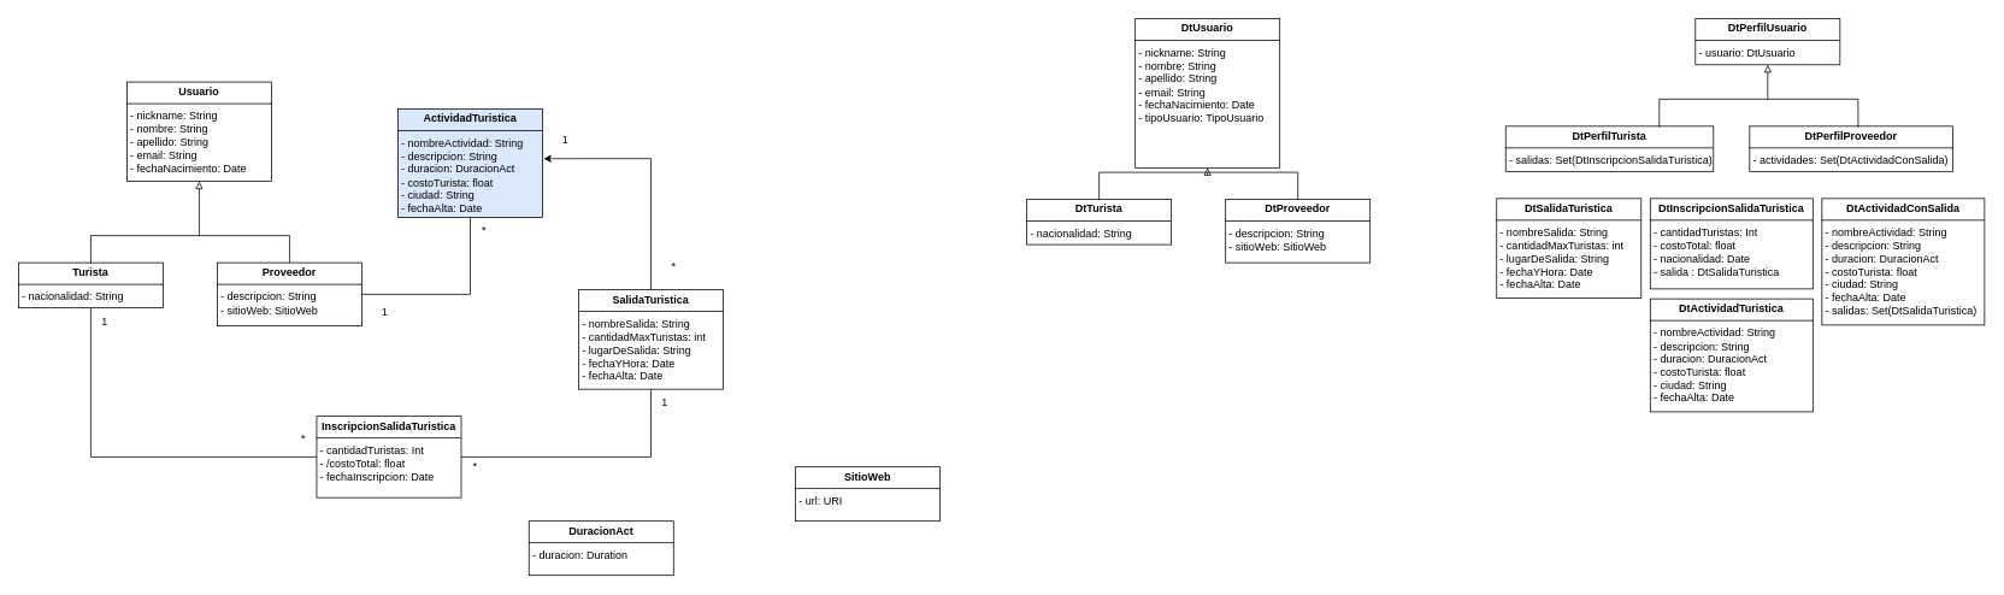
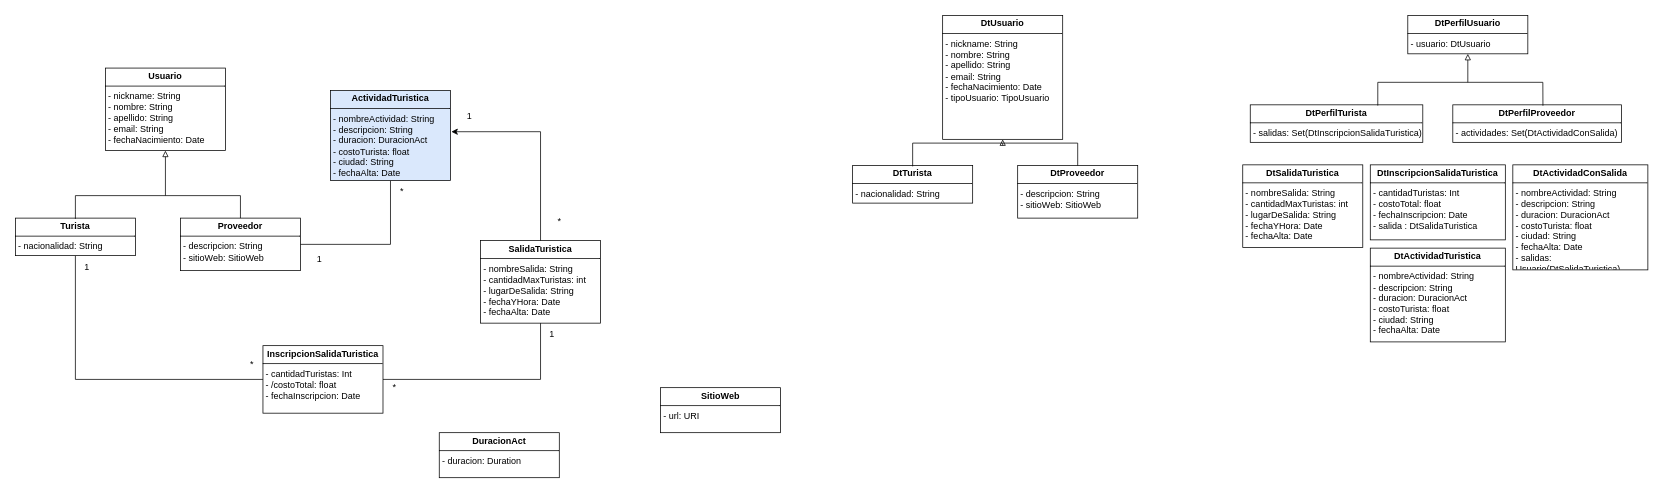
- <mxCell id="34" value="&lt;p style=&quot;margin:0px;margin-top:4px;text-align:center;&quot;&gt;&lt;b&gt;DtInscripcionSalidaTuristica&lt;/b&gt;&lt;/p&gt;&lt;hr size=&quot;1&quot; style=&quot;border-style:solid;&quot;&gt;&lt;p style=&quot;margin: 0px 0px 0px 4px;&quot;&gt;- cantidadTuristas: Int&lt;/p&gt;&lt;p style=&quot;margin: 0px 0px 0px 4px;&quot;&gt;- costoTotal: float&lt;/p&gt;&lt;p style=&quot;margin: 0px 0px 0px 4px;&quot;&gt;- nacionalidad: Date&lt;/p&gt;&lt;p style=&quot;margin: 0px 0px 0px 4px;&quot;&gt;- salida : DtSalidaTuristica&lt;/p&gt;" style="verticalAlign=top;align=left;overflow=fill;html=1;whiteSpace=wrap;" vertex="1" parent="1"><mxGeometry x="1826" y="219" width="180" height="100" as="geometry" /></mxCell>
+ <mxCell id="34" value="&lt;p style=&quot;margin:0px;margin-top:4px;text-align:center;&quot;&gt;&lt;b&gt;DtInscripcionSalidaTuristica&lt;/b&gt;&lt;/p&gt;&lt;hr size=&quot;1&quot; style=&quot;border-style:solid;&quot;&gt;&lt;p style=&quot;margin: 0px 0px 0px 4px;&quot;&gt;- cantidadTuristas: Int&lt;/p&gt;&lt;p style=&quot;margin: 0px 0px 0px 4px;&quot;&gt;- costoTotal: float&lt;/p&gt;&lt;p style=&quot;margin: 0px 0px 0px 4px;&quot;&gt;- fechaInscripcion: Date&lt;/p&gt;&lt;p style=&quot;margin: 0px 0px 0px 4px;&quot;&gt;- salida : DtSalidaTuristica&lt;/p&gt;" style="verticalAlign=top;align=left;overflow=fill;html=1;whiteSpace=wrap;" vertex="1" parent="1"><mxGeometry x="1826" y="219" width="180" height="100" as="geometry" /></mxCell>
- <mxCell id="35" value="&lt;p style=&quot;margin:0px;margin-top:4px;text-align:center;&quot;&gt;&lt;b&gt;DtActividadConSalida&lt;/b&gt;&lt;/p&gt;&lt;hr size=&quot;1&quot; style=&quot;border-style:solid;&quot;&gt;&lt;p style=&quot;margin:0px;margin-left:4px;&quot;&gt;- nombreActividad: String&lt;/p&gt;&lt;p style=&quot;margin:0px;margin-left:4px;&quot;&gt;- descripcion: String&lt;/p&gt;&lt;p style=&quot;margin:0px;margin-left:4px;&quot;&gt;- duracion: DuracionAct&lt;/p&gt;&lt;p style=&quot;margin:0px;margin-left:4px;&quot;&gt;- costoTurista: float&lt;/p&gt;&lt;p style=&quot;margin:0px;margin-left:4px;&quot;&gt;- ciudad: String&lt;/p&gt;&lt;p style=&quot;margin:0px;margin-left:4px;&quot;&gt;- fechaAlta: Date&lt;/p&gt;&lt;p style=&quot;margin:0px;margin-left:4px;&quot;&gt;- salidas: Set(DtSalidaTuristica)&lt;/p&gt;" style="verticalAlign=top;align=left;overflow=fill;html=1;whiteSpace=wrap;" vertex="1" parent="1"><mxGeometry x="2016" y="219" width="180" height="140" as="geometry" /></mxCell>
+ <mxCell id="35" value="&lt;p style=&quot;margin:0px;margin-top:4px;text-align:center;&quot;&gt;&lt;b&gt;DtActividadConSalida&lt;/b&gt;&lt;/p&gt;&lt;hr size=&quot;1&quot; style=&quot;border-style:solid;&quot;&gt;&lt;p style=&quot;margin:0px;margin-left:4px;&quot;&gt;- nombreActividad: String&lt;/p&gt;&lt;p style=&quot;margin:0px;margin-left:4px;&quot;&gt;- descripcion: String&lt;/p&gt;&lt;p style=&quot;margin:0px;margin-left:4px;&quot;&gt;- duracion: DuracionAct&lt;/p&gt;&lt;p style=&quot;margin:0px;margin-left:4px;&quot;&gt;- costoTurista: float&lt;/p&gt;&lt;p style=&quot;margin:0px;margin-left:4px;&quot;&gt;- ciudad: String&lt;/p&gt;&lt;p style=&quot;margin:0px;margin-left:4px;&quot;&gt;- fechaAlta: Date&lt;/p&gt;&lt;p style=&quot;margin:0px;margin-left:4px;&quot;&gt;- salidas: Usuario(DtSalidaTuristica)&lt;/p&gt;" style="verticalAlign=top;align=left;overflow=fill;html=1;whiteSpace=wrap;" vertex="1" parent="1"><mxGeometry x="2016" y="219" width="180" height="140" as="geometry" /></mxCell>
